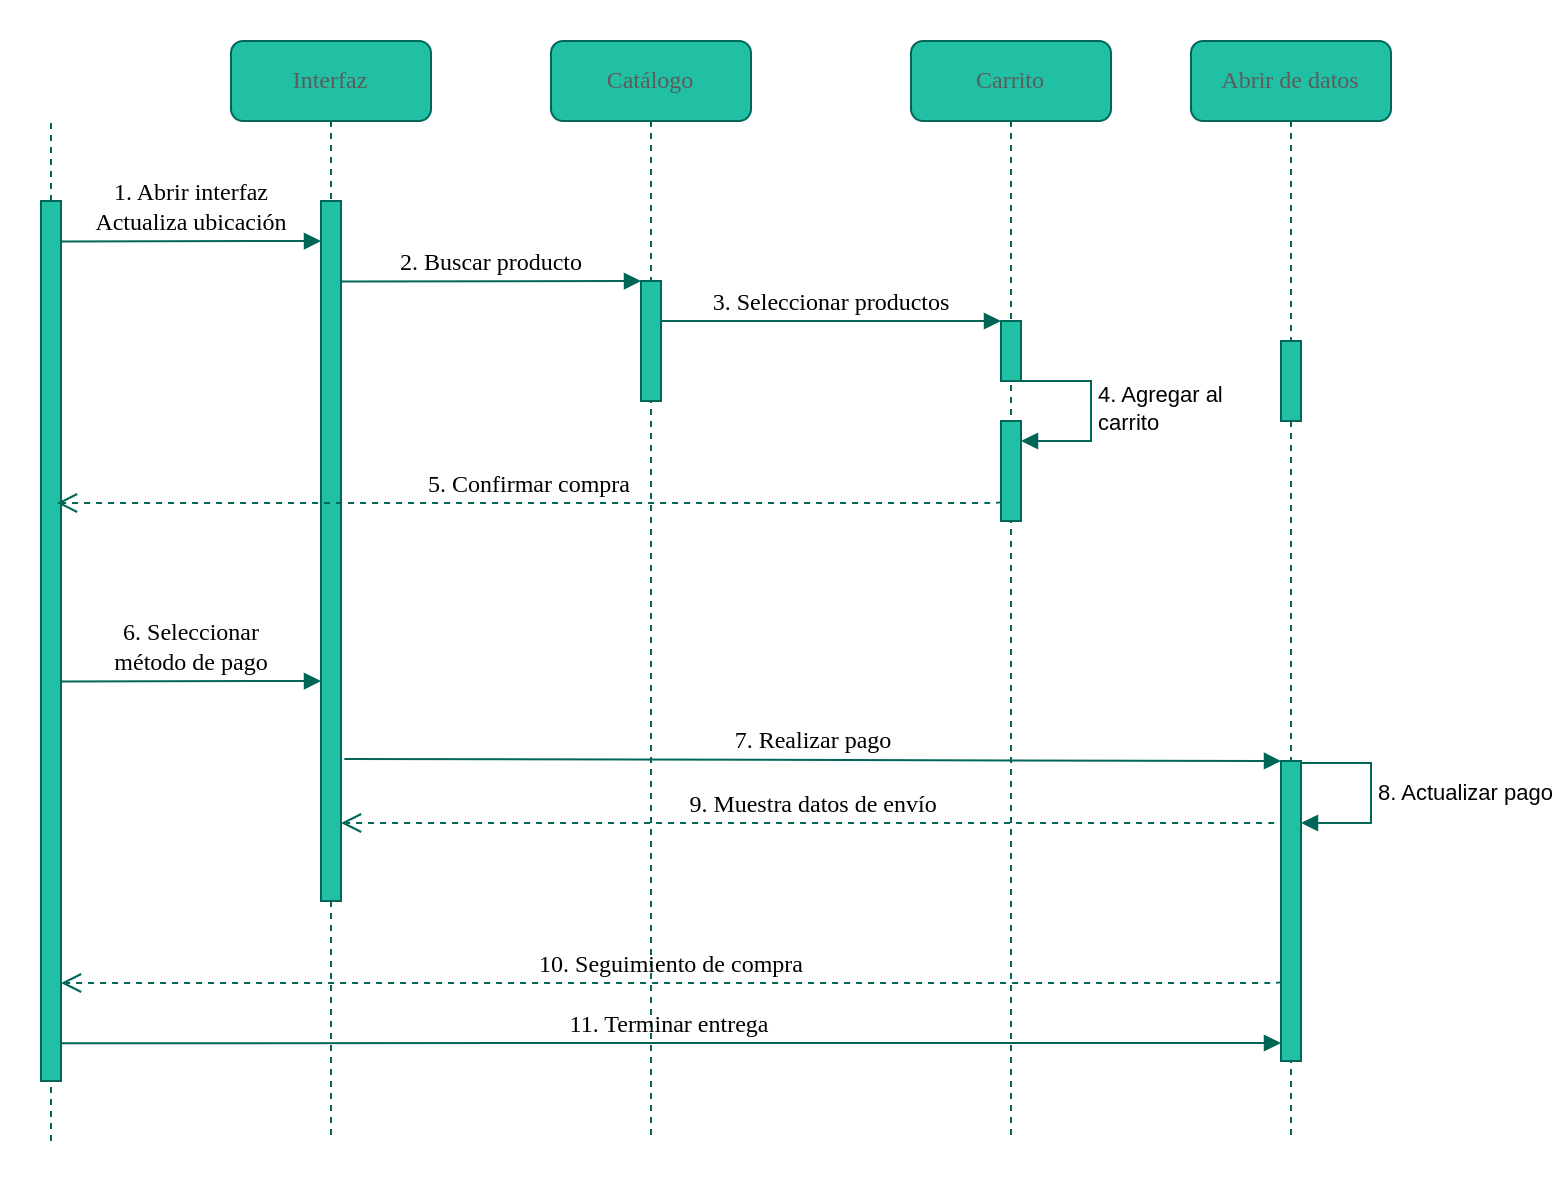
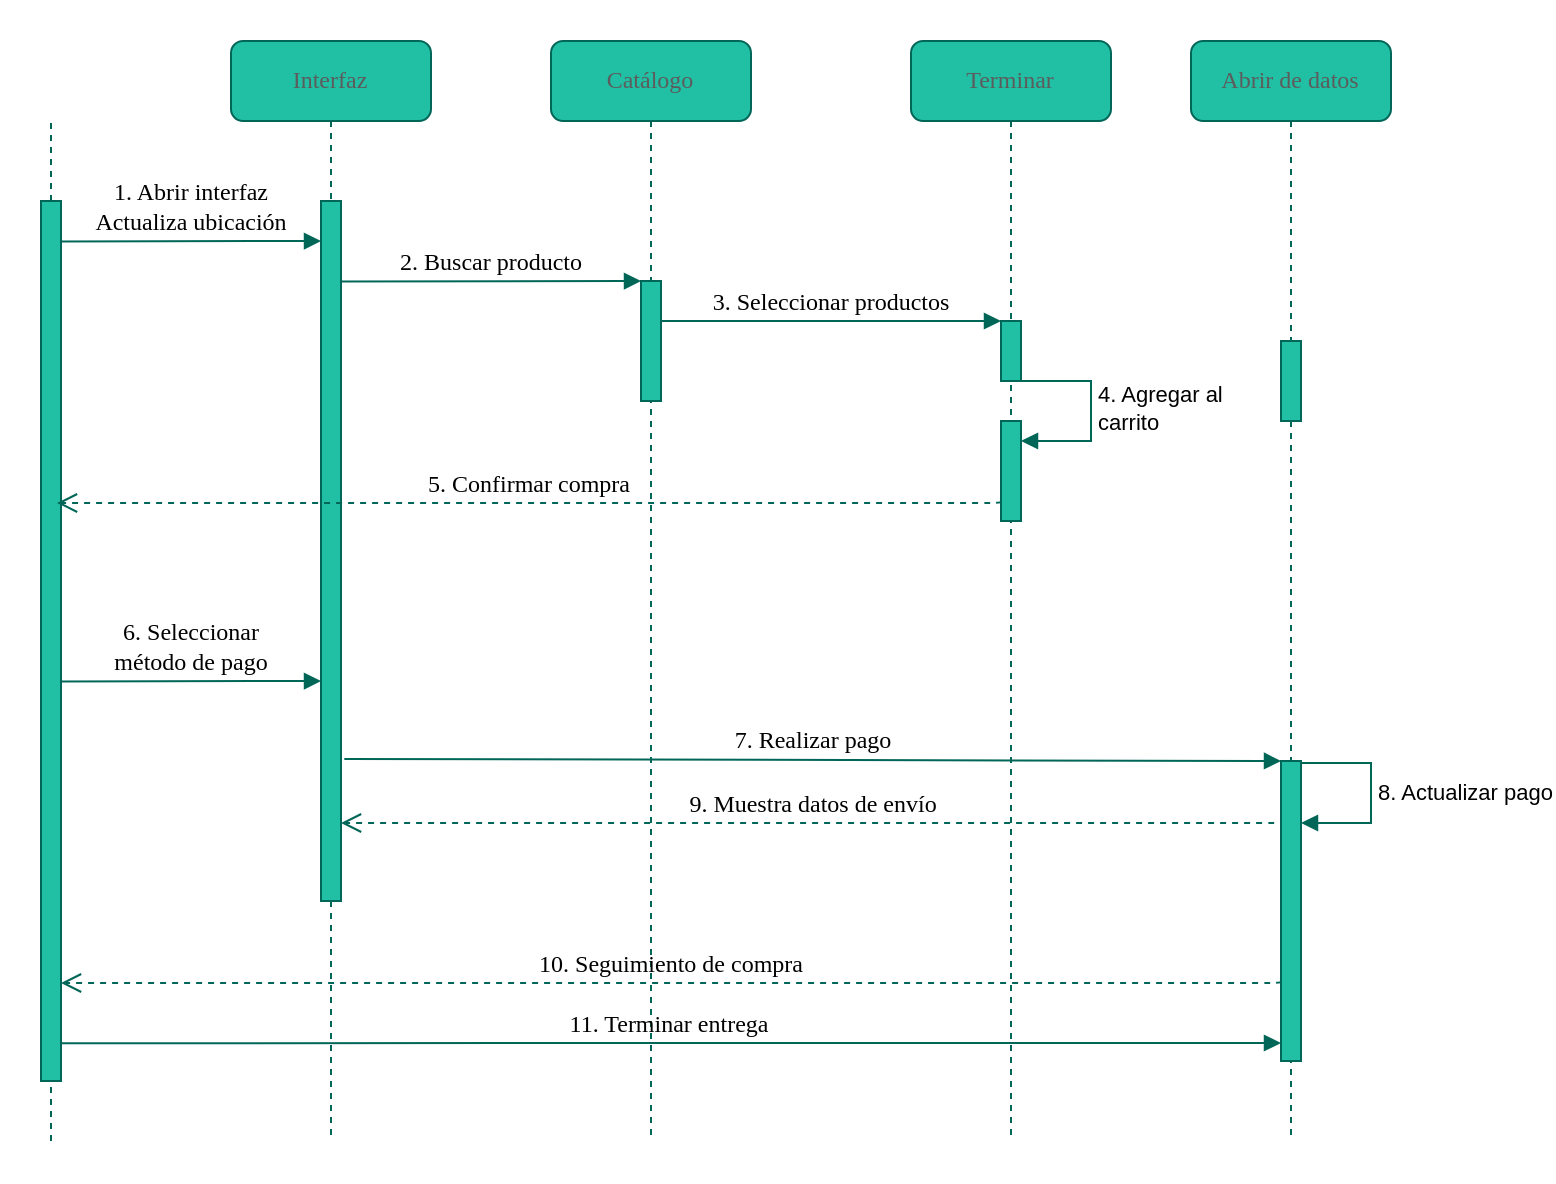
- <mxCell id="9" value="Carrito" style="shape=umlLifeline;perimeter=lifelinePerimeter;whiteSpace=wrap;html=1;container=1;collapsible=0;recursiveResize=0;outlineConnect=0;rounded=1;shadow=0;comic=0;labelBackgroundColor=none;strokeWidth=1;fontFamily=Verdana;fontSize=12;align=center;fillColor=#21C0A5;strokeColor=#006658;fontColor=#5C5C5C;" parent="1" vertex="1"><mxGeometry x="455" y="20" width="100" height="550" as="geometry" /></mxCell>
+ <mxCell id="9" value="Terminar" style="shape=umlLifeline;perimeter=lifelinePerimeter;whiteSpace=wrap;html=1;container=1;collapsible=0;recursiveResize=0;outlineConnect=0;rounded=1;shadow=0;comic=0;labelBackgroundColor=none;strokeWidth=1;fontFamily=Verdana;fontSize=12;align=center;fillColor=#21C0A5;strokeColor=#006658;fontColor=#5C5C5C;" parent="1" vertex="1"><mxGeometry x="455" y="20" width="100" height="550" as="geometry" /></mxCell>
